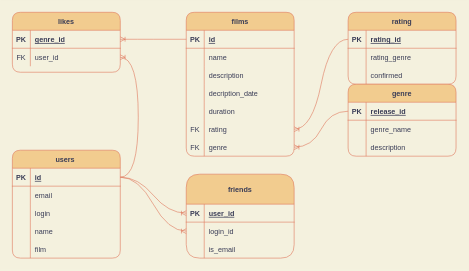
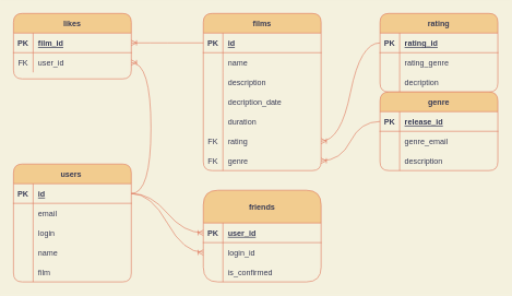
- <mxCell id="44" value="genre_id" style="shape=partialRectangle;connectable=0;fillColor=none;top=0;left=0;bottom=0;right=0;align=left;spacingLeft=6;fontStyle=5;overflow=hidden;rounded=1;strokeColor=#E07A5F;fontColor=#393C56;" vertex="1" parent="42"><mxGeometry x="30" width="150" height="30" as="geometry"><mxRectangle width="150" height="30" as="alternateBounds" /></mxGeometry></mxCell>
+ <mxCell id="44" value="film_id" style="shape=partialRectangle;connectable=0;fillColor=none;top=0;left=0;bottom=0;right=0;align=left;spacingLeft=6;fontStyle=5;overflow=hidden;rounded=1;strokeColor=#E07A5F;fontColor=#393C56;" vertex="1" parent="42"><mxGeometry x="30" width="150" height="30" as="geometry"><mxRectangle width="150" height="30" as="alternateBounds" /></mxGeometry></mxCell>
- <mxCell id="70" value="confirmed" style="shape=partialRectangle;connectable=0;fillColor=none;top=0;left=0;bottom=0;right=0;align=left;spacingLeft=6;overflow=hidden;rounded=1;strokeColor=#E07A5F;fontColor=#393C56;" vertex="1" parent="68"><mxGeometry x="30" width="150" height="30" as="geometry"><mxRectangle width="150" height="30" as="alternateBounds" /></mxGeometry></mxCell>
+ <mxCell id="70" value="decription" style="shape=partialRectangle;connectable=0;fillColor=none;top=0;left=0;bottom=0;right=0;align=left;spacingLeft=6;overflow=hidden;rounded=1;strokeColor=#E07A5F;fontColor=#393C56;" vertex="1" parent="68"><mxGeometry x="30" width="150" height="30" as="geometry"><mxRectangle width="150" height="30" as="alternateBounds" /></mxGeometry></mxCell>
- <mxCell id="78" value="genre_name" style="shape=partialRectangle;connectable=0;fillColor=none;top=0;left=0;bottom=0;right=0;align=left;spacingLeft=6;overflow=hidden;rounded=1;strokeColor=#E07A5F;fontColor=#393C56;" vertex="1" parent="76"><mxGeometry x="30" width="150" height="30" as="geometry"><mxRectangle width="150" height="30" as="alternateBounds" /></mxGeometry></mxCell>
+ <mxCell id="78" value="genre_email" style="shape=partialRectangle;connectable=0;fillColor=none;top=0;left=0;bottom=0;right=0;align=left;spacingLeft=6;overflow=hidden;rounded=1;strokeColor=#E07A5F;fontColor=#393C56;" vertex="1" parent="76"><mxGeometry x="30" width="150" height="30" as="geometry"><mxRectangle width="150" height="30" as="alternateBounds" /></mxGeometry></mxCell>
- <mxCell id="58" value="is_email" style="shape=partialRectangle;connectable=0;fillColor=none;top=0;left=0;bottom=0;right=0;align=left;spacingLeft=6;overflow=hidden;rounded=1;strokeColor=#E07A5F;fontColor=#393C56;" vertex="1" parent="56"><mxGeometry x="30" width="150" height="30" as="geometry"><mxRectangle width="150" height="30" as="alternateBounds" /></mxGeometry></mxCell>
+ <mxCell id="58" value="is_confirmed" style="shape=partialRectangle;connectable=0;fillColor=none;top=0;left=0;bottom=0;right=0;align=left;spacingLeft=6;overflow=hidden;rounded=1;strokeColor=#E07A5F;fontColor=#393C56;" vertex="1" parent="56"><mxGeometry x="30" width="150" height="30" as="geometry"><mxRectangle width="150" height="30" as="alternateBounds" /></mxGeometry></mxCell>
